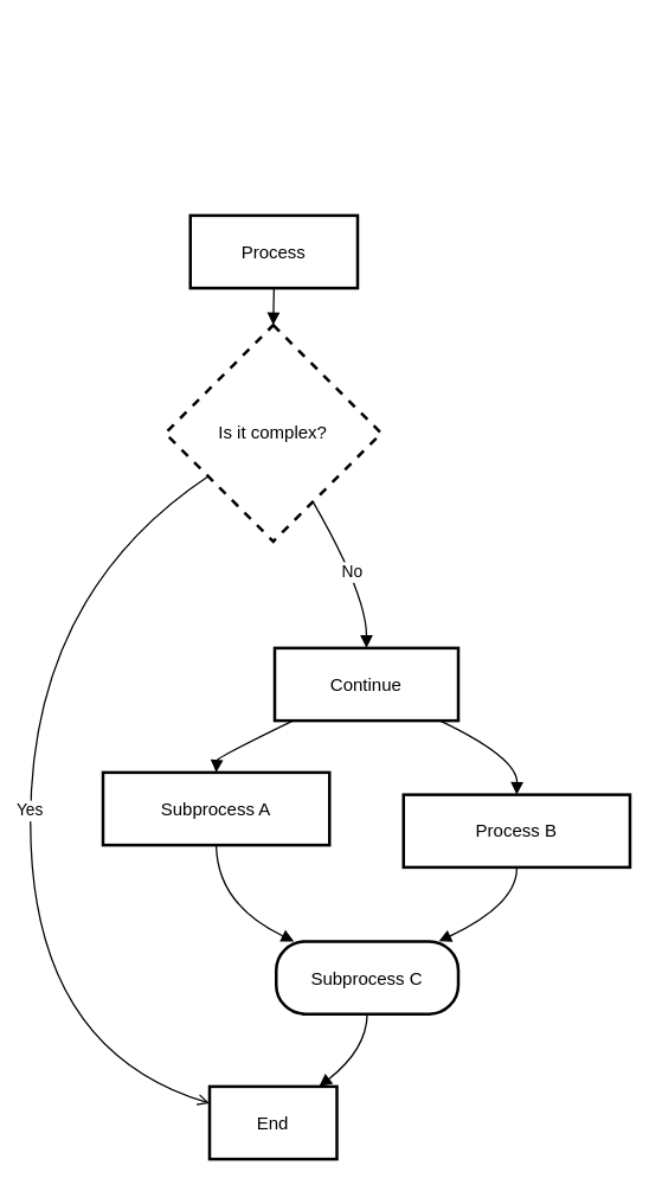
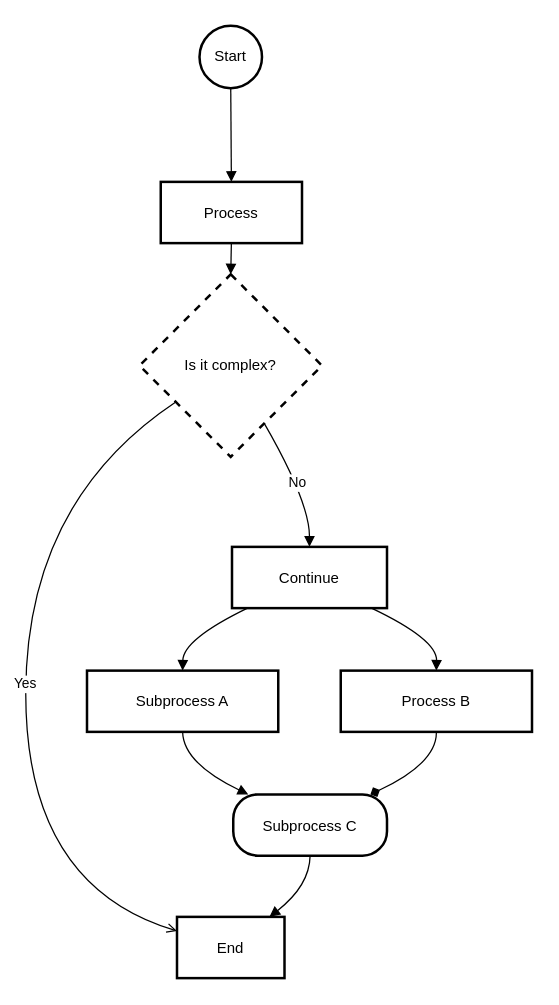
+ <mxCell id="2" value="Start" style="ellipse;aspect=fixed;strokeWidth=2;whiteSpace=wrap;" vertex="1" parent="1"><mxGeometry x="159" y="20" width="50" height="50" as="geometry" /></mxCell>
+ <mxCell id="10" value="" style="curved=1;startArrow=none;endArrow=block;exitX=0.51;exitY=1;entryX=0.5;entryY=0;" edge="1" parent="1" source="2" target="3"><mxGeometry relative="1" as="geometry"><Array as="points" /></mxGeometry></mxCell>
- <mxCell id="7" value="Subprocess A" style="whiteSpace=wrap;strokeWidth=2;" vertex="1" parent="1"><mxGeometry x="69" y="521" width="153" height="49" as="geometry" /></mxCell>
+ <mxCell id="7" value="Subprocess A" style="whiteSpace=wrap;strokeWidth=2;" vertex="1" parent="1"><mxGeometry x="69" y="536" width="153" height="49" as="geometry" /></mxCell>
- <mxCell id="17" value="" style="curved=1;startArrow=none;endArrow=block;exitX=0.5;exitY=0.99;entryX=0.9;entryY=-0.01;" edge="1" parent="1" source="8" target="9"><mxGeometry relative="1" as="geometry"><Array as="points"><mxPoint x="349" y="610" /></Array></mxGeometry></mxCell>
+ <mxCell id="17" value="" style="curved=1;startArrow=none;endArrow=diamond;exitX=0.5;exitY=0.99;entryX=0.9;entryY=-0.01;" edge="1" parent="1" source="8" target="9"><mxGeometry relative="1" as="geometry"><Array as="points"><mxPoint x="349" y="610" /></Array></mxGeometry></mxCell>
